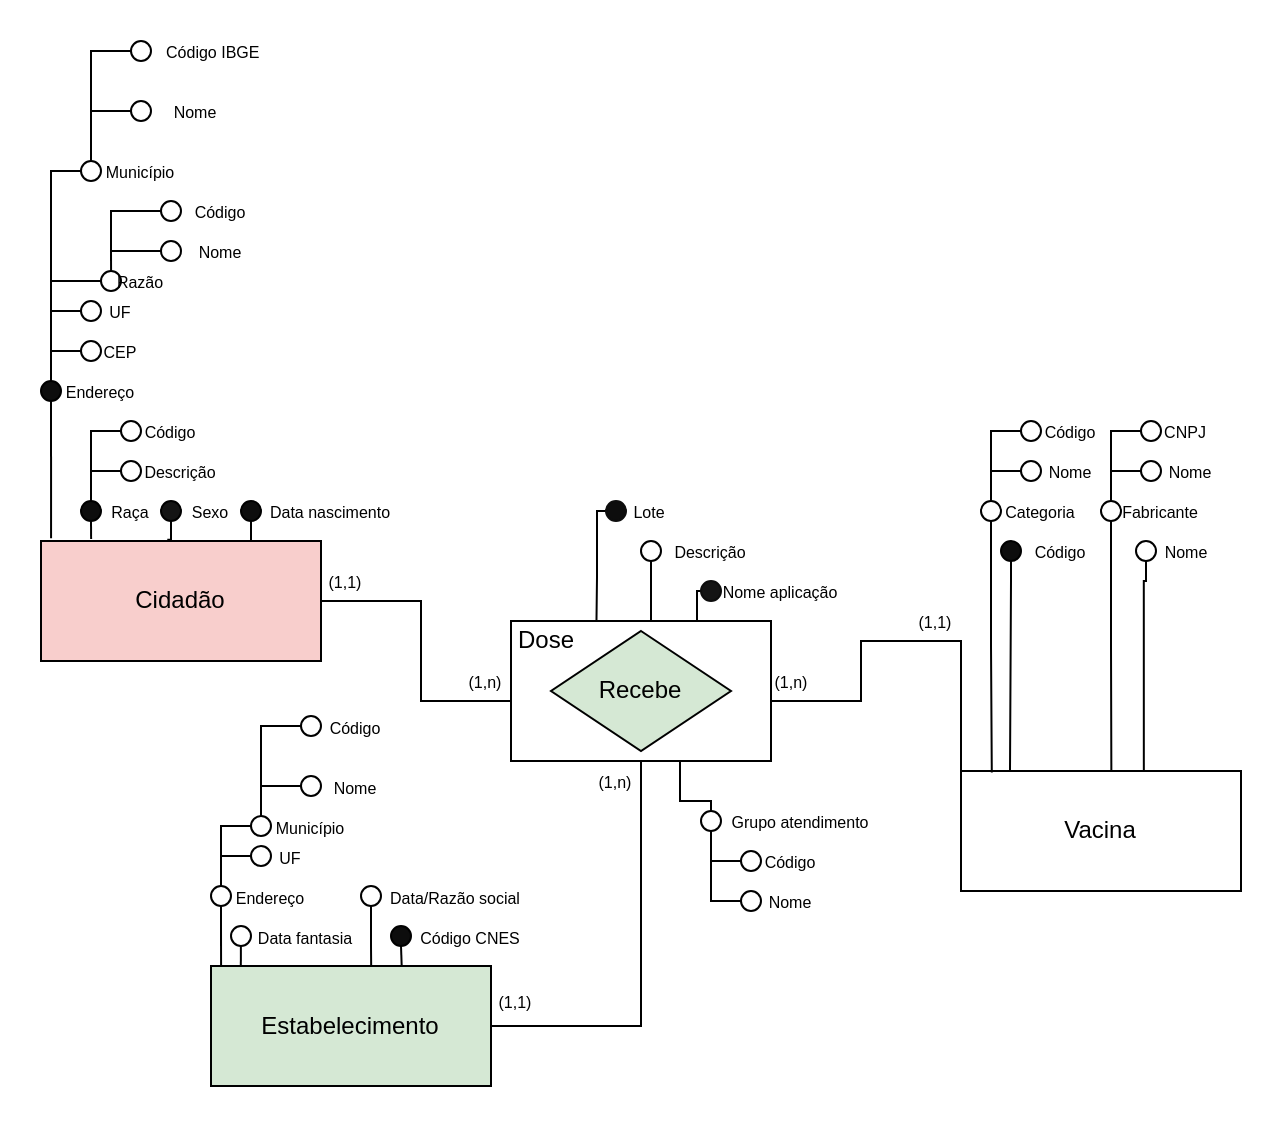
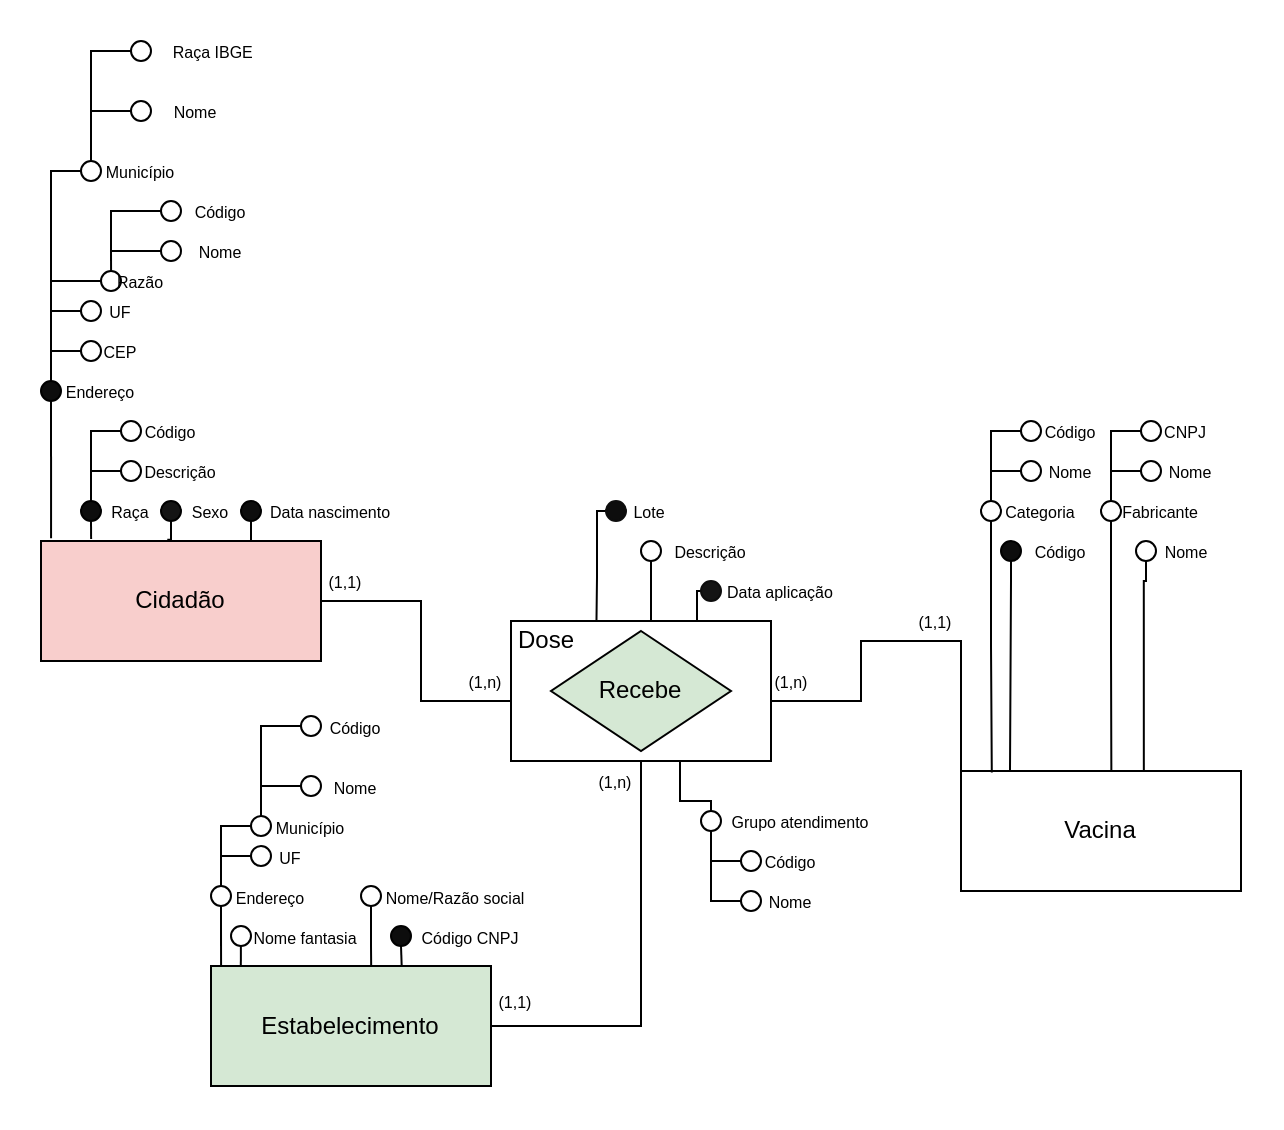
- <mxCell id="32" value="&lt;span style=&quot;font-size: 8px;&quot;&gt;Código IBGE&amp;nbsp;&lt;/span&gt;" style="text;html=1;strokeColor=none;fillColor=none;align=center;verticalAlign=middle;whiteSpace=wrap;rounded=0;" vertex="1" parent="1"><mxGeometry x="75" y="20" width="65" height="10" as="geometry" /></mxCell>
+ <mxCell id="32" value="&lt;span style=&quot;font-size: 8px;&quot;&gt;Raça IBGE&amp;nbsp;&lt;/span&gt;" style="text;html=1;strokeColor=none;fillColor=none;align=center;verticalAlign=middle;whiteSpace=wrap;rounded=0;" vertex="1" parent="1"><mxGeometry x="75" y="20" width="65" height="10" as="geometry" /></mxCell>
- <mxCell id="52" value="&lt;span style=&quot;font-size: 8px;&quot;&gt;Nome aplicação&lt;/span&gt;" style="text;html=1;strokeColor=none;fillColor=none;align=center;verticalAlign=middle;whiteSpace=wrap;rounded=0;" vertex="1" parent="1"><mxGeometry x="360" y="290" width="60" height="10" as="geometry" /></mxCell>
+ <mxCell id="52" value="&lt;span style=&quot;font-size: 8px;&quot;&gt;Data aplicação&lt;/span&gt;" style="text;html=1;strokeColor=none;fillColor=none;align=center;verticalAlign=middle;whiteSpace=wrap;rounded=0;" vertex="1" parent="1"><mxGeometry x="360" y="290" width="60" height="10" as="geometry" /></mxCell>
- <mxCell id="110" value="&lt;span style=&quot;font-size: 8px;&quot;&gt;Data/Razão social&lt;/span&gt;" style="text;html=1;strokeColor=none;fillColor=none;align=center;verticalAlign=middle;whiteSpace=wrap;rounded=0;" vertex="1" parent="1"><mxGeometry x="190" y="442.5" width="75" height="10" as="geometry" /></mxCell>
+ <mxCell id="110" value="&lt;span style=&quot;font-size: 8px;&quot;&gt;Nome/Razão social&lt;/span&gt;" style="text;html=1;strokeColor=none;fillColor=none;align=center;verticalAlign=middle;whiteSpace=wrap;rounded=0;" vertex="1" parent="1"><mxGeometry x="190" y="442.5" width="75" height="10" as="geometry" /></mxCell>
- <mxCell id="108" value="&lt;font style=&quot;font-size: 8px;&quot;&gt;Data fantasia&lt;/font&gt;" style="text;html=1;strokeColor=none;fillColor=none;align=center;verticalAlign=middle;whiteSpace=wrap;rounded=0;" vertex="1" parent="1"><mxGeometry x="125" y="462.5" width="55" height="10" as="geometry" /></mxCell>
+ <mxCell id="108" value="&lt;font style=&quot;font-size: 8px;&quot;&gt;Nome fantasia&lt;/font&gt;" style="text;html=1;strokeColor=none;fillColor=none;align=center;verticalAlign=middle;whiteSpace=wrap;rounded=0;" vertex="1" parent="1"><mxGeometry x="125" y="462.5" width="55" height="10" as="geometry" /></mxCell>
- <mxCell id="114" value="&lt;span style=&quot;font-size: 8px;&quot;&gt;Código CNES&lt;/span&gt;" style="text;html=1;strokeColor=none;fillColor=none;align=center;verticalAlign=middle;whiteSpace=wrap;rounded=0;" vertex="1" parent="1"><mxGeometry x="205" y="462.5" width="60" height="10" as="geometry" /></mxCell>
+ <mxCell id="114" value="&lt;span style=&quot;font-size: 8px;&quot;&gt;Código CNPJ&lt;/span&gt;" style="text;html=1;strokeColor=none;fillColor=none;align=center;verticalAlign=middle;whiteSpace=wrap;rounded=0;" vertex="1" parent="1"><mxGeometry x="205" y="462.5" width="60" height="10" as="geometry" /></mxCell>
